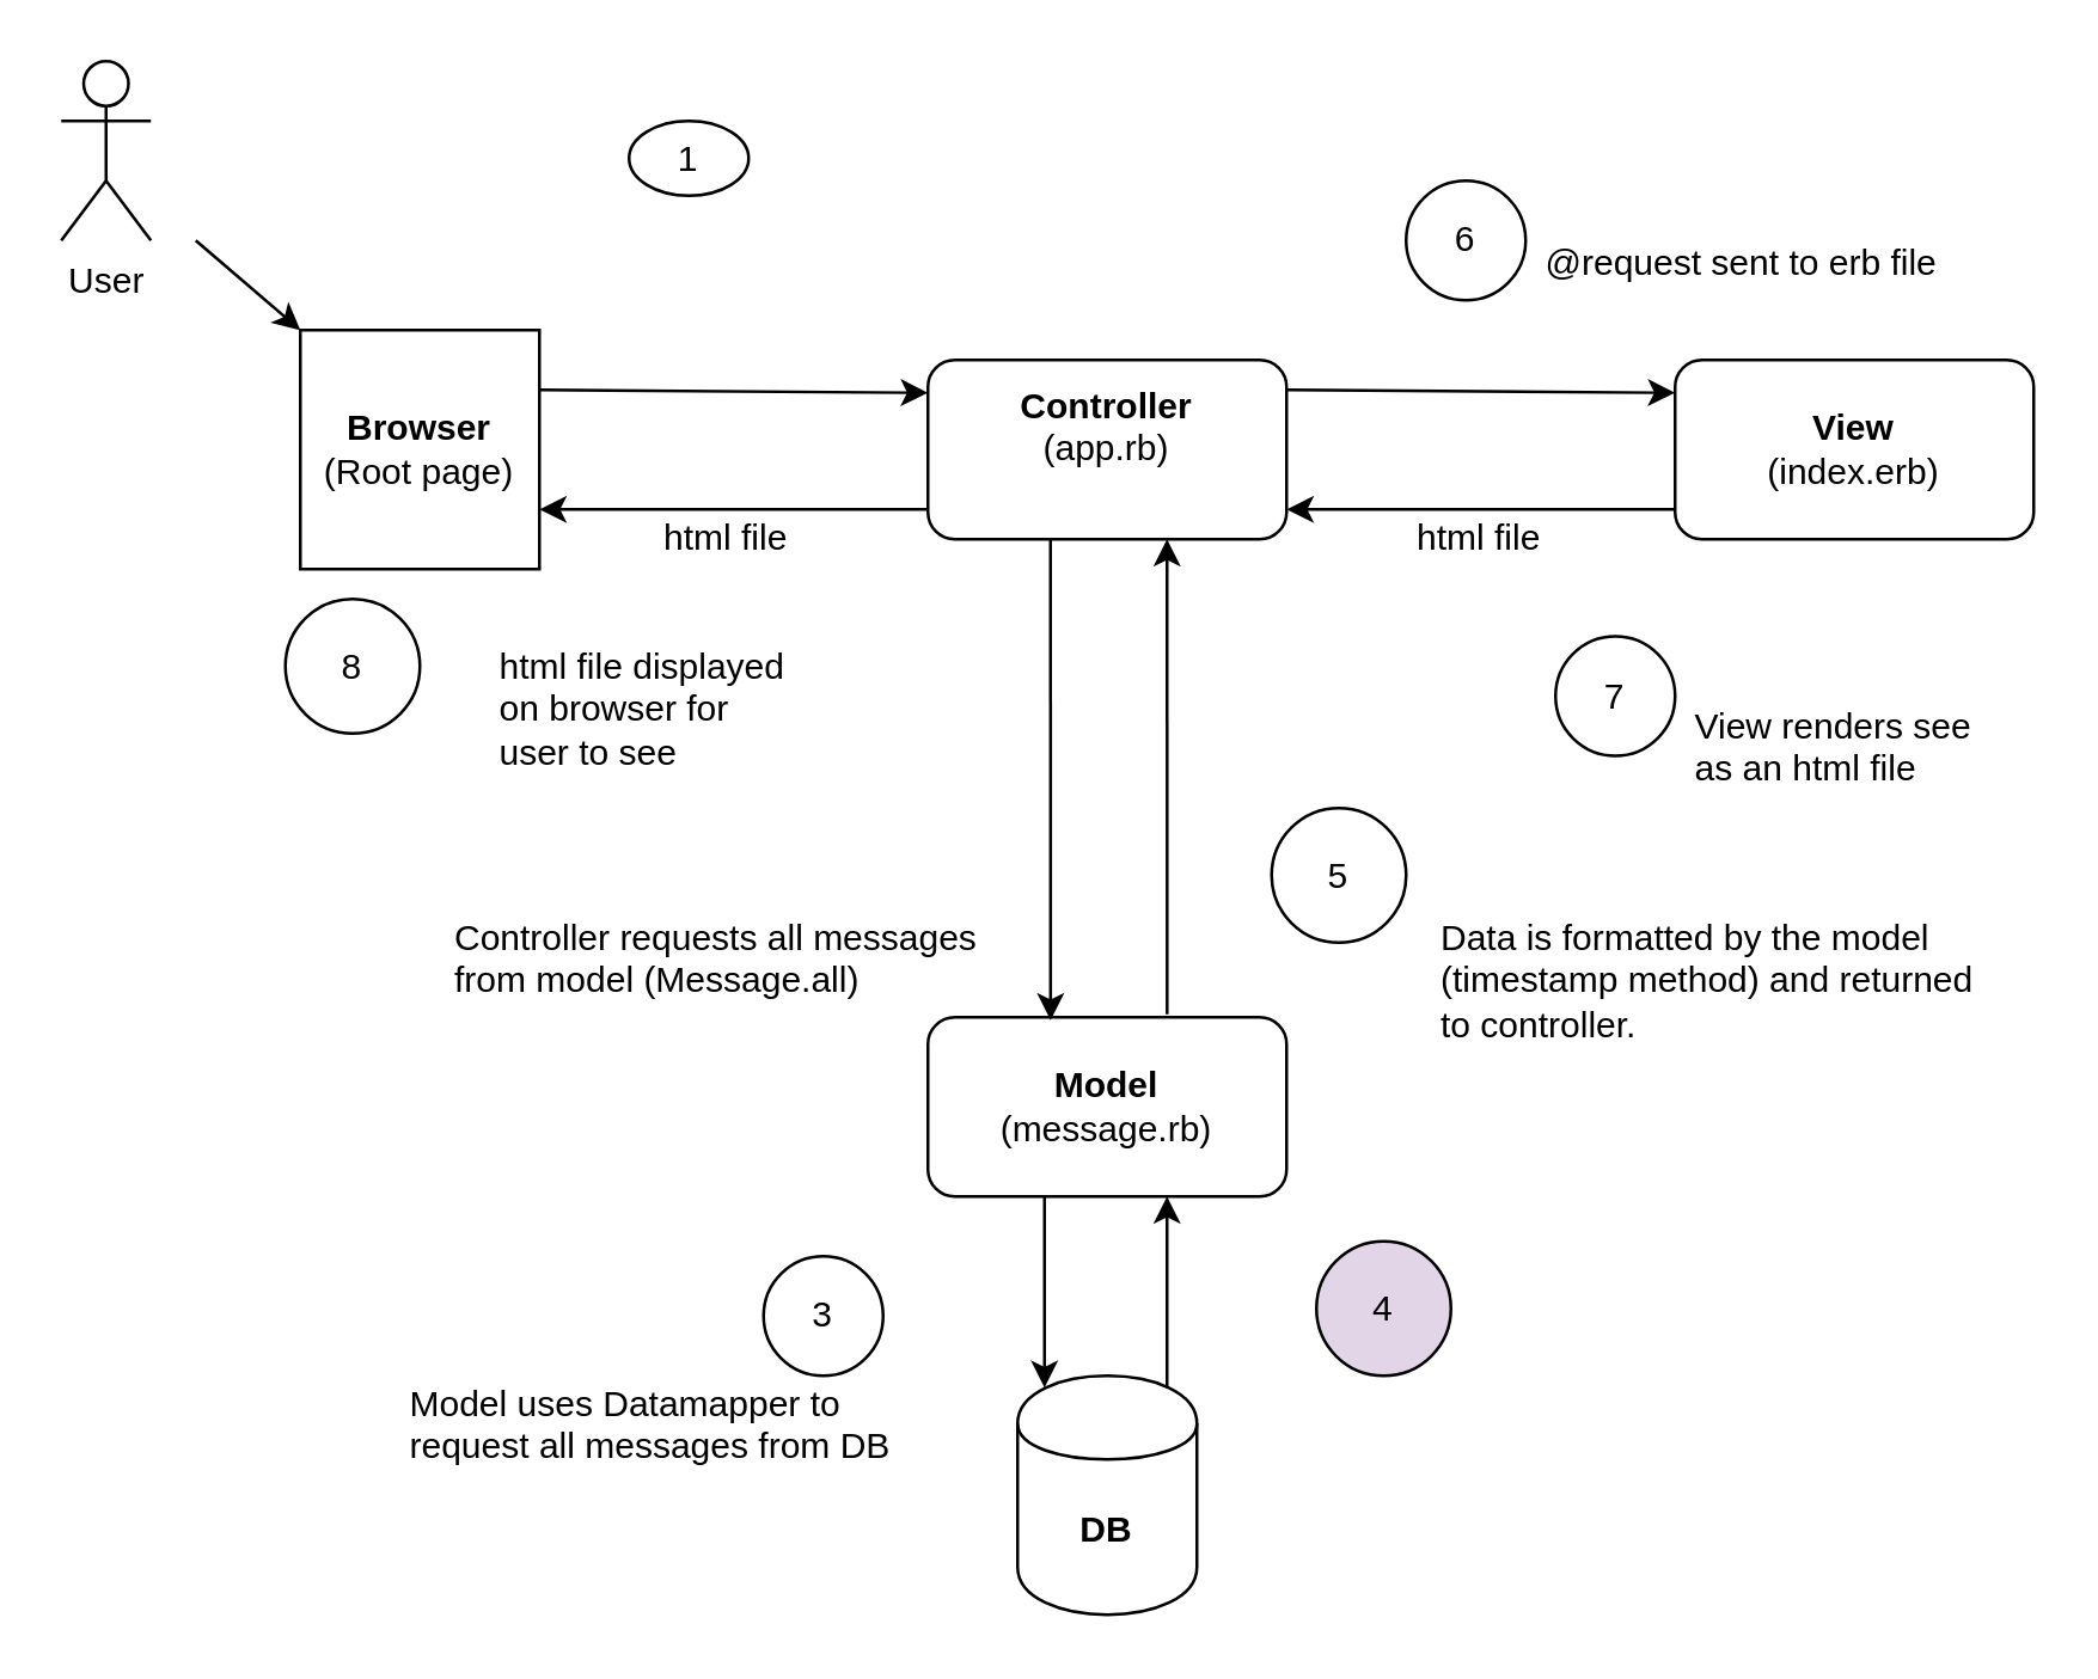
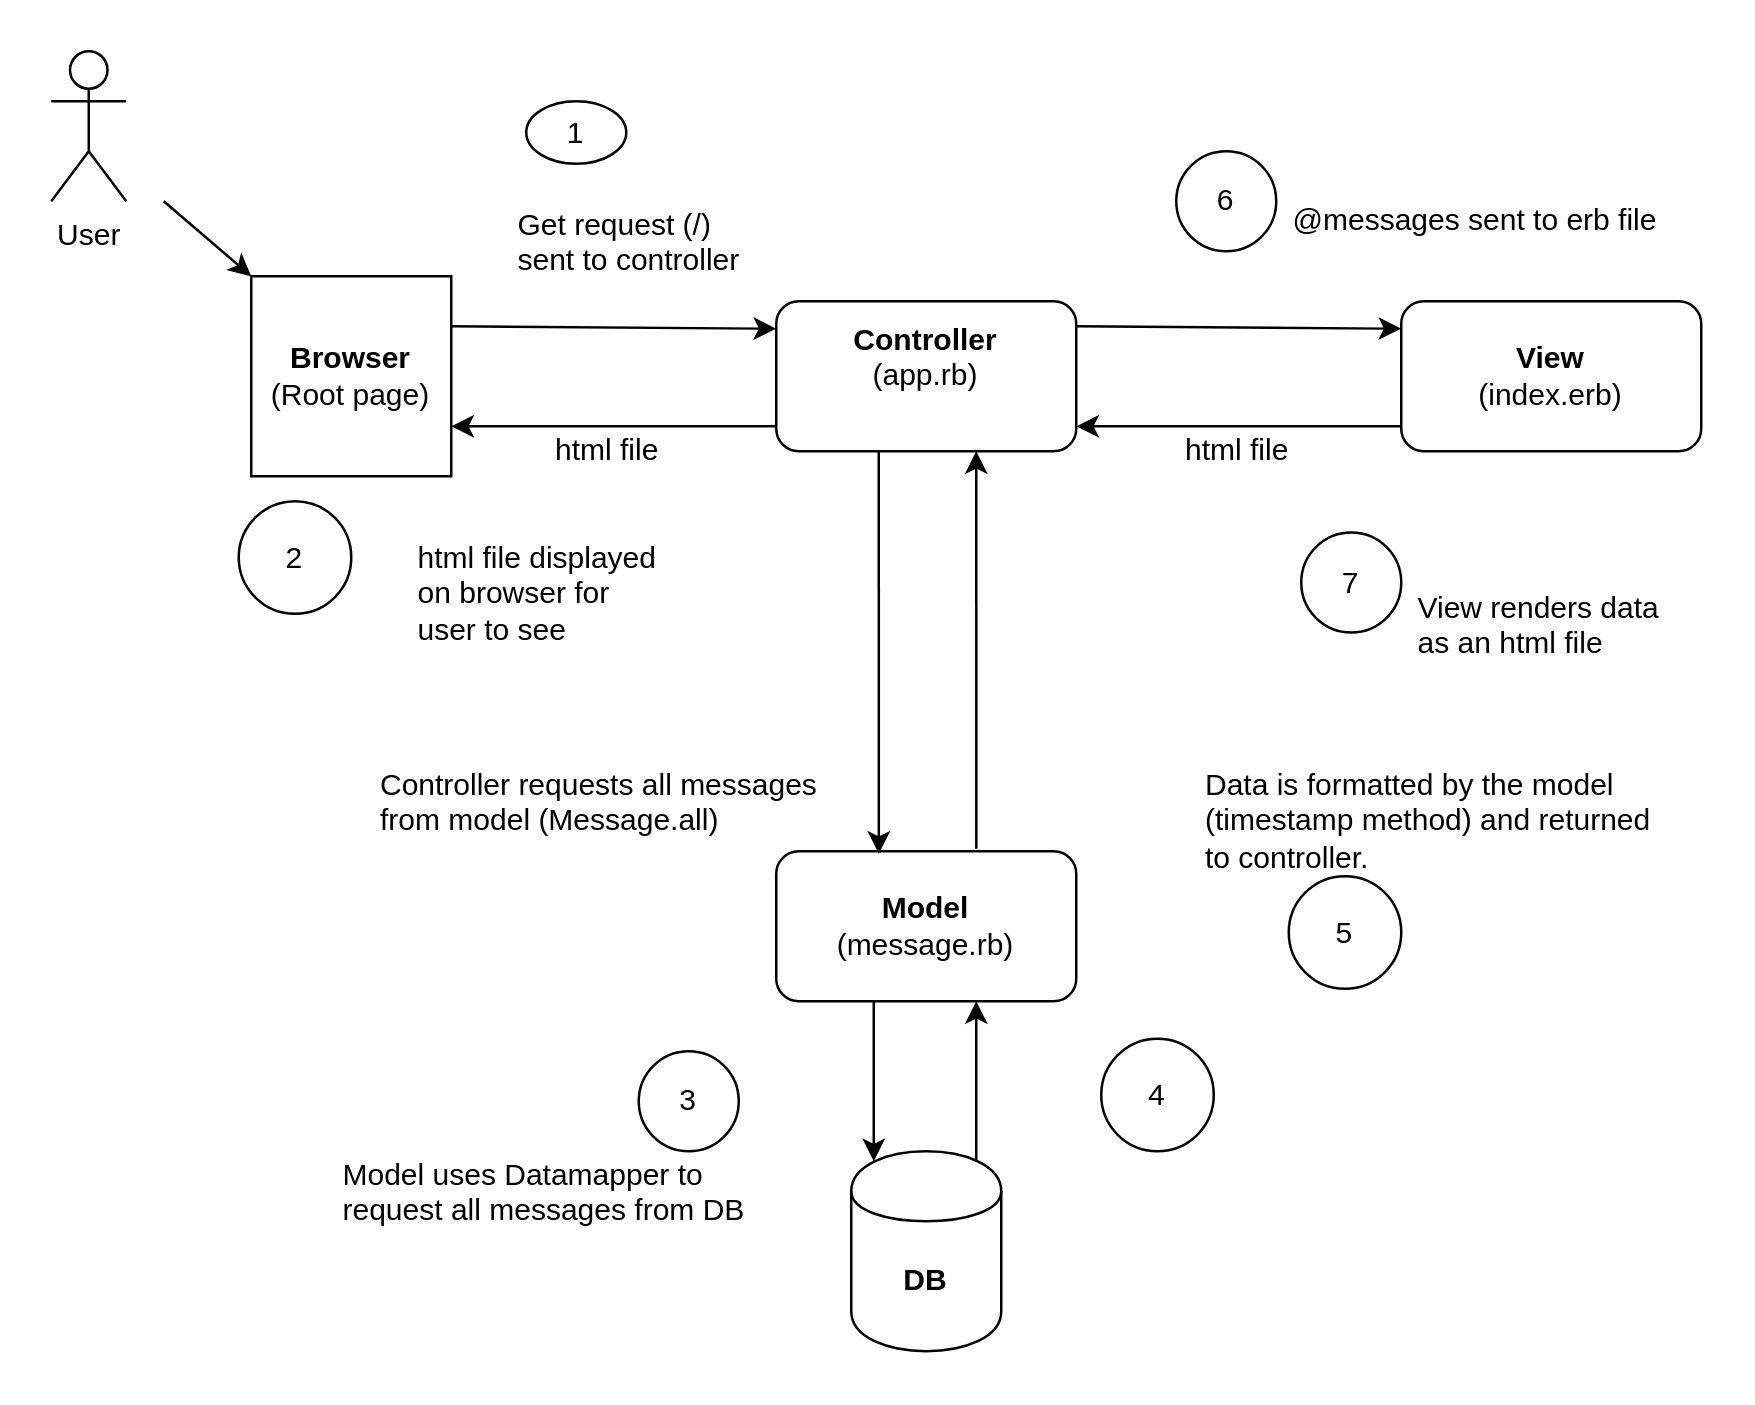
- <mxCell id="28" value="@request sent to erb file" style="text;html=1;resizable=0;points=[];autosize=1;align=left;verticalAlign=top;spacingTop=-4;" vertex="1" parent="1"><mxGeometry x="515" y="78" width="160" height="20" as="geometry" /></mxCell>
+ <mxCell id="28" value="@messages sent to erb file" style="text;html=1;resizable=0;points=[];autosize=1;align=left;verticalAlign=top;spacingTop=-4;" vertex="1" parent="1"><mxGeometry x="515" y="78" width="160" height="20" as="geometry" /></mxCell>
+ <mxCell id="24" value="Get request (/)&lt;br&gt;sent to controller&lt;br&gt;" style="text;html=1;resizable=0;points=[];autosize=1;align=left;verticalAlign=top;spacingTop=-4;" vertex="1" parent="1"><mxGeometry x="205" y="80" width="100" height="30" as="geometry" /></mxCell>
- <mxCell id="23" value="8" style="ellipse;whiteSpace=wrap;html=1;aspect=fixed;" vertex="1" parent="1"><mxGeometry x="95" y="200" width="45" height="45" as="geometry" /></mxCell>
+ <mxCell id="23" value="2" style="ellipse;whiteSpace=wrap;html=1;aspect=fixed;" vertex="1" parent="1"><mxGeometry x="95" y="200" width="45" height="45" as="geometry" /></mxCell>
- <mxCell id="29" value="View renders see&lt;br&gt;as an html file&lt;br&gt;" style="text;html=1;resizable=0;points=[];autosize=1;align=left;verticalAlign=top;spacingTop=-4;" vertex="1" parent="1"><mxGeometry x="565" y="232.5" width="110" height="30" as="geometry" /></mxCell>
+ <mxCell id="29" value="View renders data&lt;br&gt;as an html file&lt;br&gt;" style="text;html=1;resizable=0;points=[];autosize=1;align=left;verticalAlign=top;spacingTop=-4;" vertex="1" parent="1"><mxGeometry x="565" y="232.5" width="110" height="30" as="geometry" /></mxCell>
- <mxCell id="20" value="5" style="ellipse;whiteSpace=wrap;html=1;aspect=fixed;" vertex="1" parent="1"><mxGeometry x="425" y="270" width="45" height="45" as="geometry" /></mxCell>
+ <mxCell id="20" value="5" style="ellipse;whiteSpace=wrap;html=1;aspect=fixed;" vertex="1" parent="1"><mxGeometry x="515" y="350" width="45" height="45" as="geometry" /></mxCell>
- <mxCell id="19" value="4" style="ellipse;whiteSpace=wrap;html=1;aspect=fixed;fillColor=#e1d5e7;" vertex="1" parent="1"><mxGeometry x="440" y="415" width="45" height="45" as="geometry" /></mxCell>
+ <mxCell id="19" value="4" style="ellipse;whiteSpace=wrap;html=1;aspect=fixed;" vertex="1" parent="1"><mxGeometry x="440" y="415" width="45" height="45" as="geometry" /></mxCell>
